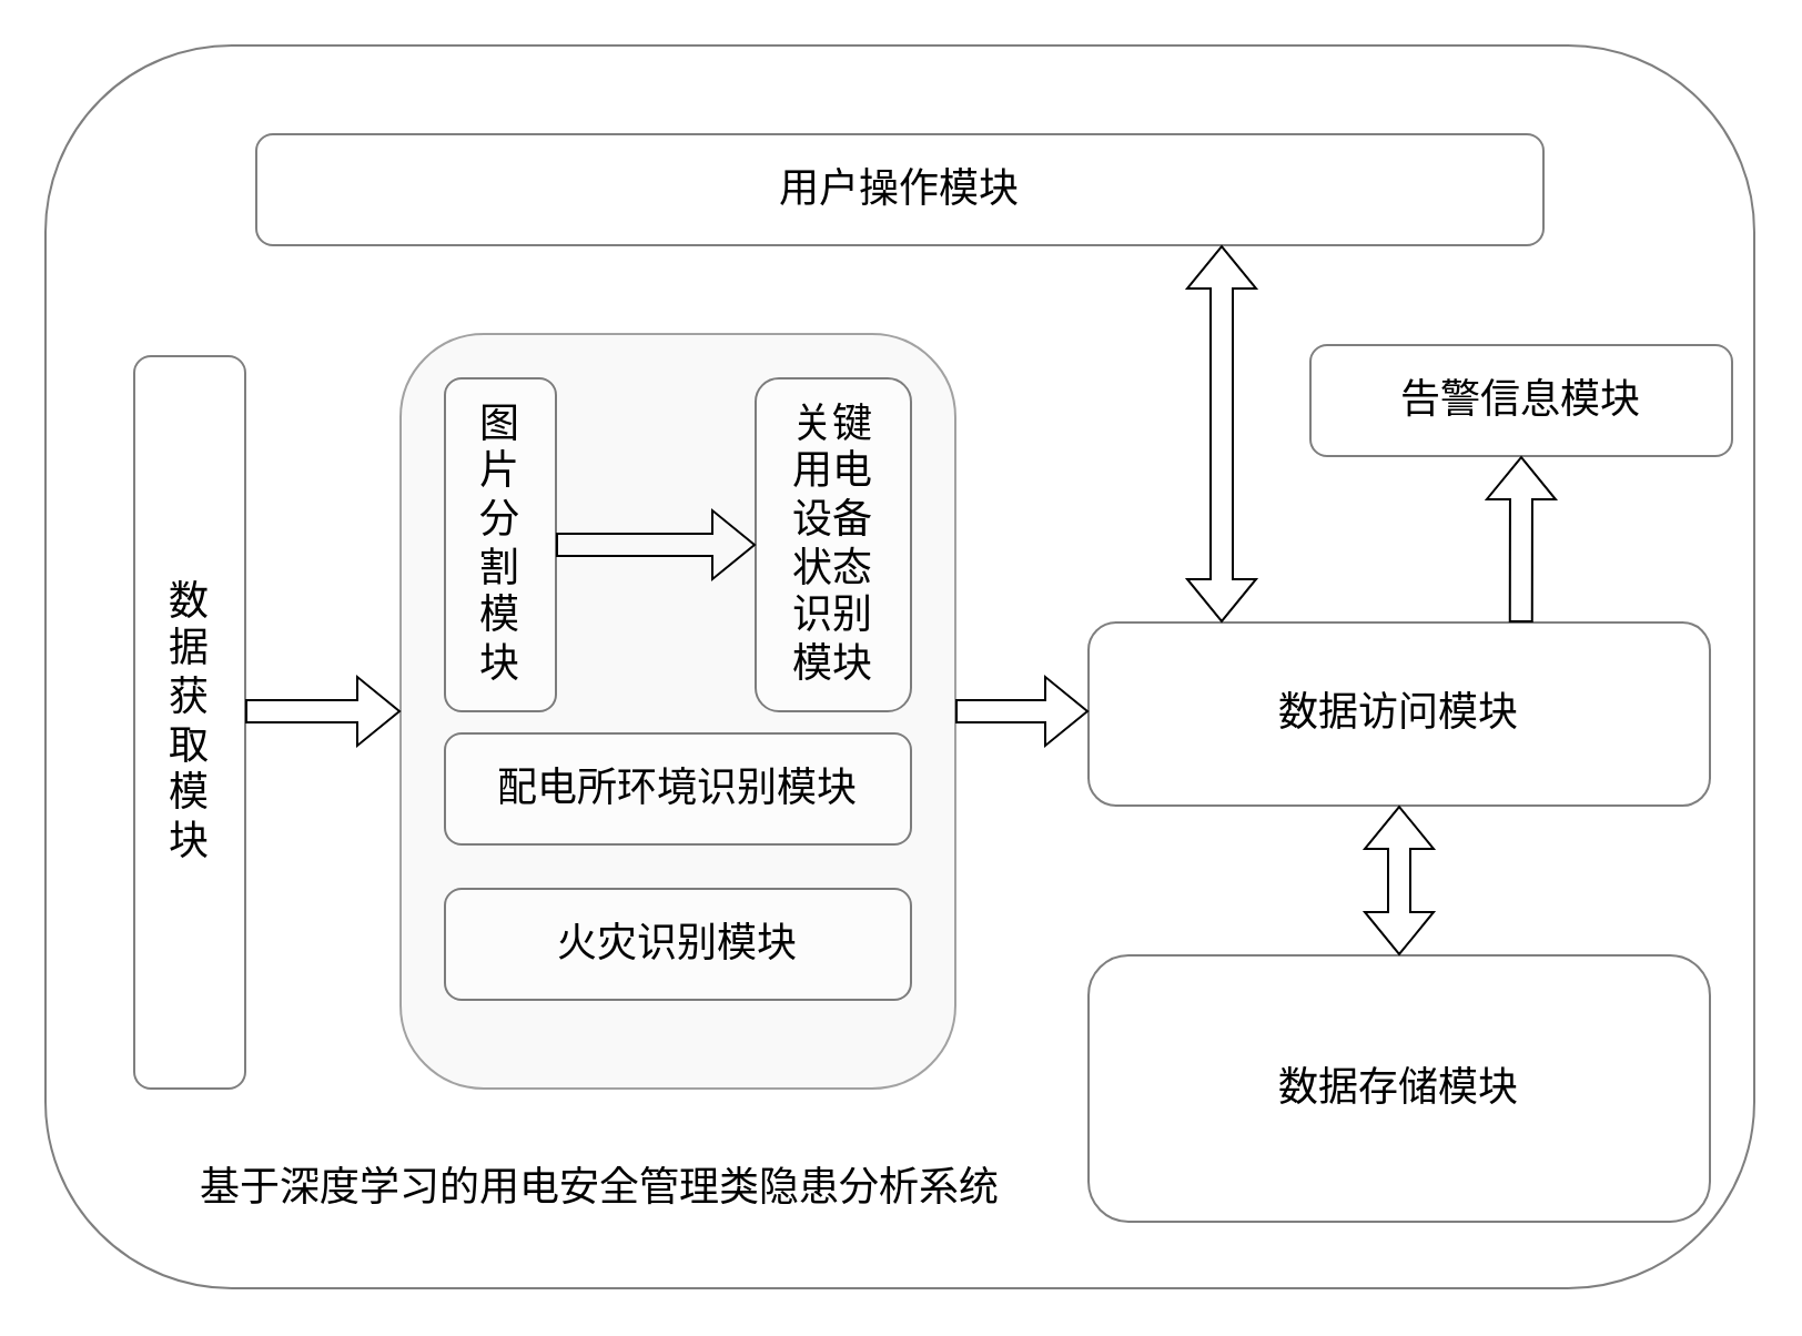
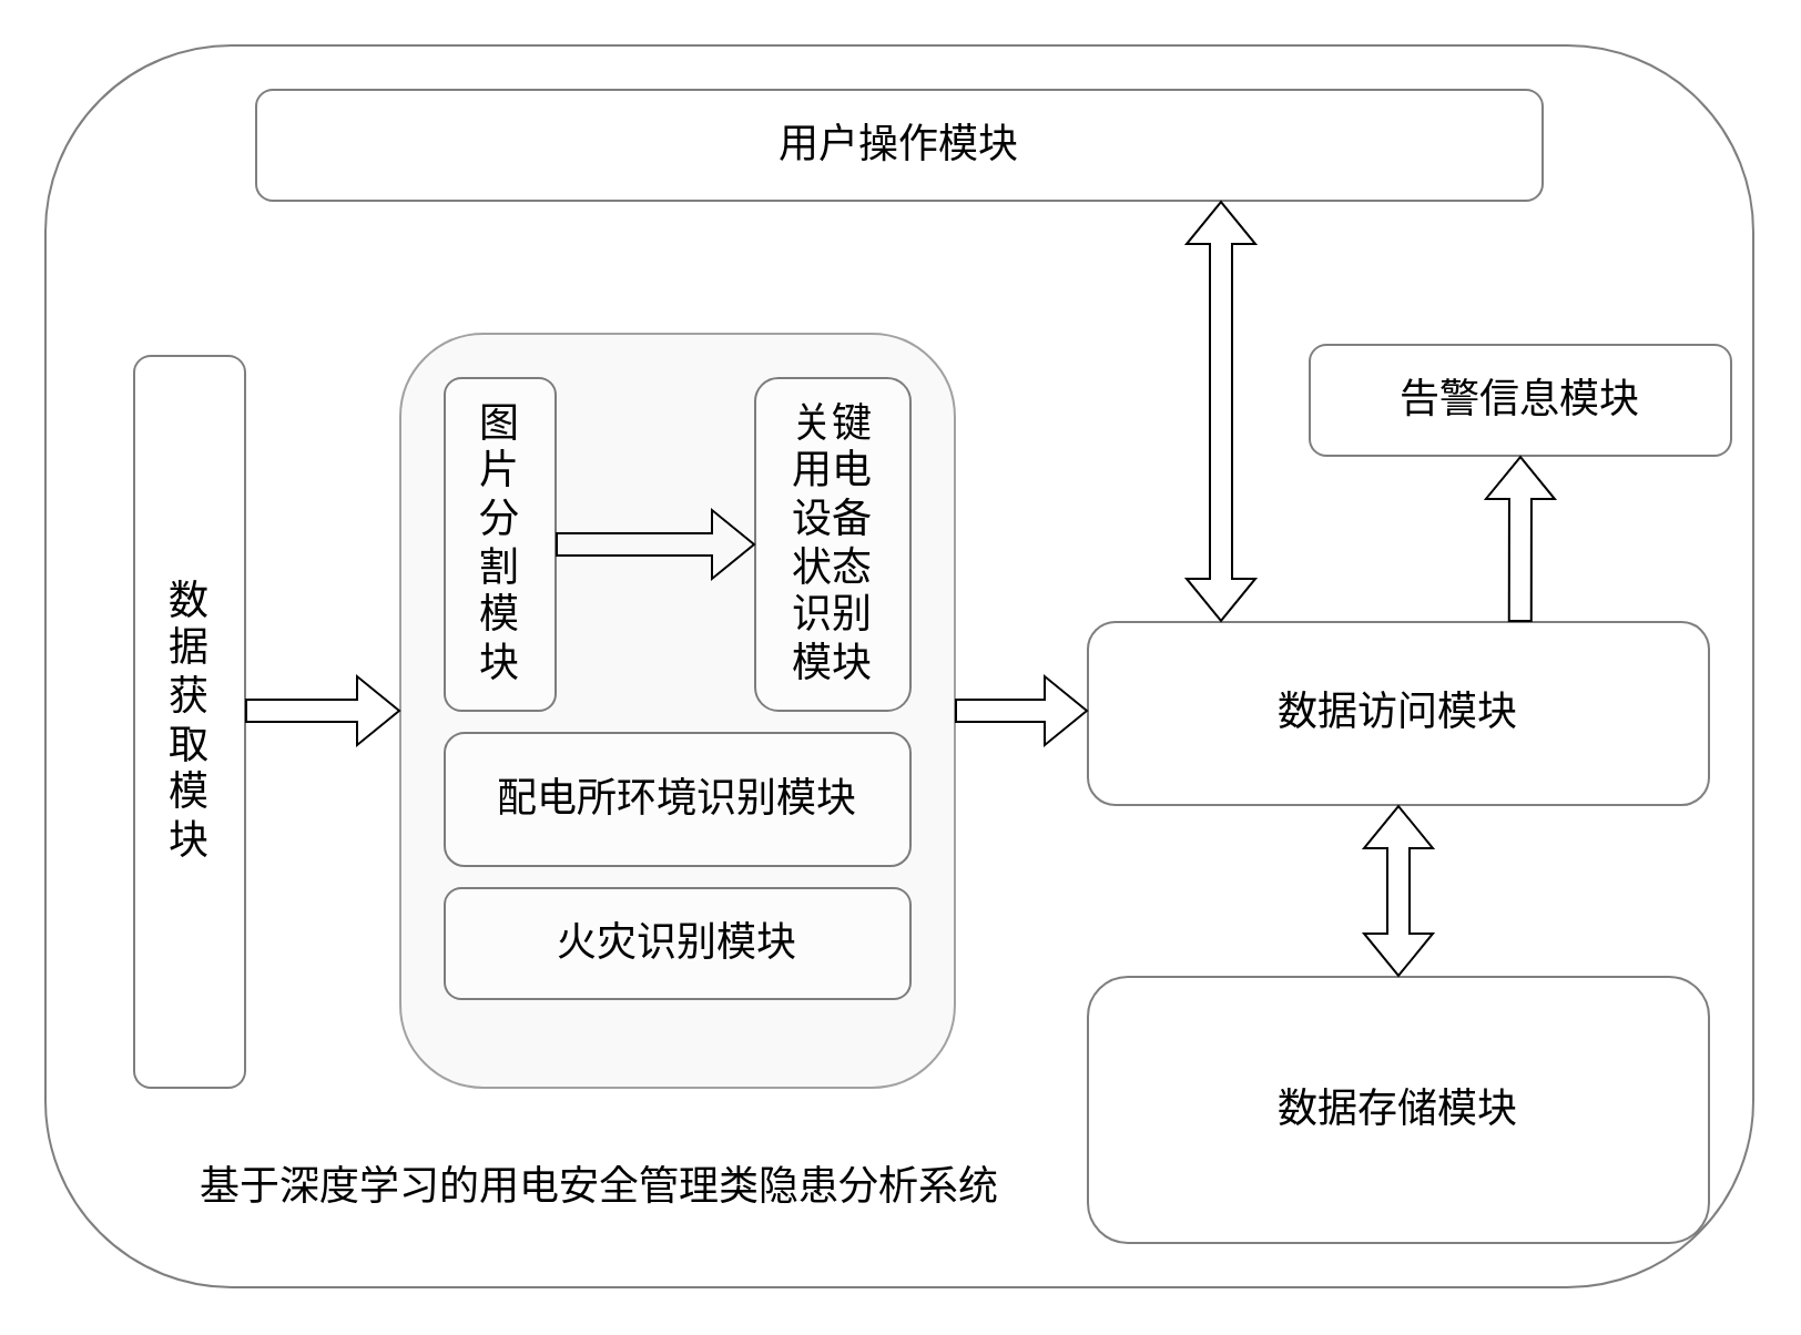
- <mxCell id="13" value="&lt;span&gt;&lt;font face=&quot;宋体&quot;&gt;用户操作模块&lt;/font&gt;&lt;/span&gt;" style="rounded=1;whiteSpace=wrap;html=1;fillStyle=auto;gradientColor=none;opacity=50;align=center;labelBorderColor=none;strokeColor=default;fontFamily=Lucida Console;fontSize=18;" vertex="1" parent="1"><mxGeometry x="115" y="60" width="580" height="50" as="geometry" /></mxCell>
+ <mxCell id="13" value="&lt;span&gt;&lt;font face=&quot;宋体&quot;&gt;用户操作模块&lt;/font&gt;&lt;/span&gt;" style="rounded=1;whiteSpace=wrap;html=1;fillStyle=auto;gradientColor=none;opacity=50;align=center;labelBorderColor=none;strokeColor=default;fontFamily=Lucida Console;fontSize=18;" vertex="1" parent="1"><mxGeometry x="115" y="40" width="580" height="50" as="geometry" /></mxCell>
- <mxCell id="8" value="&lt;span&gt;&lt;font face=&quot;宋体&quot; style=&quot;font-size: 18px;&quot;&gt;配电所环境识别模块&lt;/font&gt;&lt;/span&gt;" style="rounded=1;whiteSpace=wrap;html=1;fillStyle=auto;gradientColor=none;opacity=50;align=center;" vertex="1" parent="4"><mxGeometry x="40" y="180" width="210" height="50" as="geometry" /></mxCell>
+ <mxCell id="8" value="&lt;span&gt;&lt;font face=&quot;宋体&quot; style=&quot;font-size: 18px;&quot;&gt;配电所环境识别模块&lt;/font&gt;&lt;/span&gt;" style="rounded=1;whiteSpace=wrap;html=1;fillStyle=auto;gradientColor=none;opacity=50;align=center;" vertex="1" parent="4"><mxGeometry x="40" y="180" width="210" height="60" as="geometry" /></mxCell>
- <mxCell id="11" value="&lt;span&gt;&lt;font face=&quot;宋体&quot;&gt;数据存储模块&lt;/font&gt;&lt;/span&gt;" style="rounded=1;whiteSpace=wrap;html=1;fillStyle=auto;gradientColor=none;opacity=50;align=center;labelBorderColor=none;strokeColor=default;fontFamily=Lucida Console;fontSize=18;" vertex="1" parent="1"><mxGeometry x="490" y="430" width="280" height="120" as="geometry" /></mxCell>
+ <mxCell id="11" value="&lt;span&gt;&lt;font face=&quot;宋体&quot;&gt;数据存储模块&lt;/font&gt;&lt;/span&gt;" style="rounded=1;whiteSpace=wrap;html=1;fillStyle=auto;gradientColor=none;opacity=50;align=center;labelBorderColor=none;strokeColor=default;fontFamily=Lucida Console;fontSize=18;" vertex="1" parent="1"><mxGeometry x="490" y="440" width="280" height="120" as="geometry" /></mxCell>
